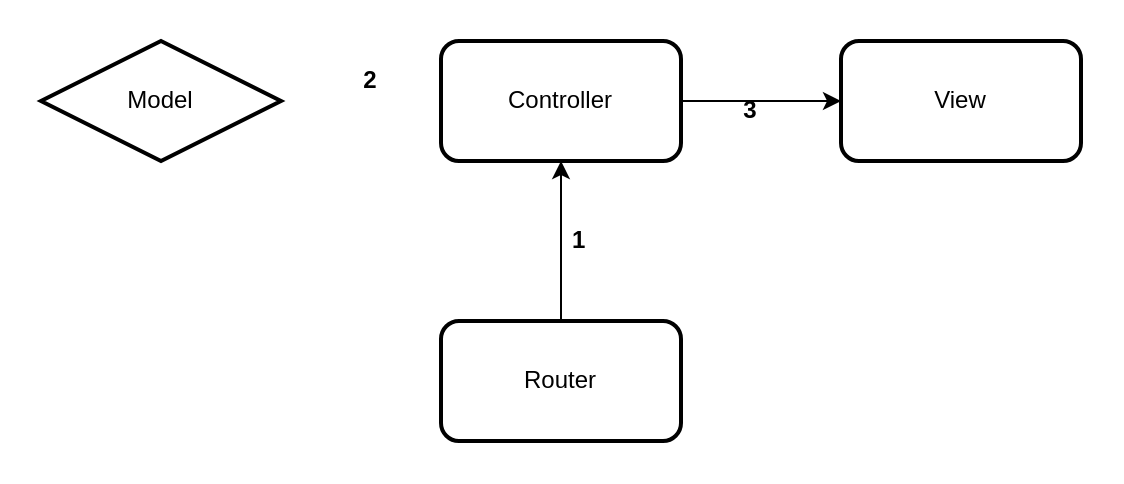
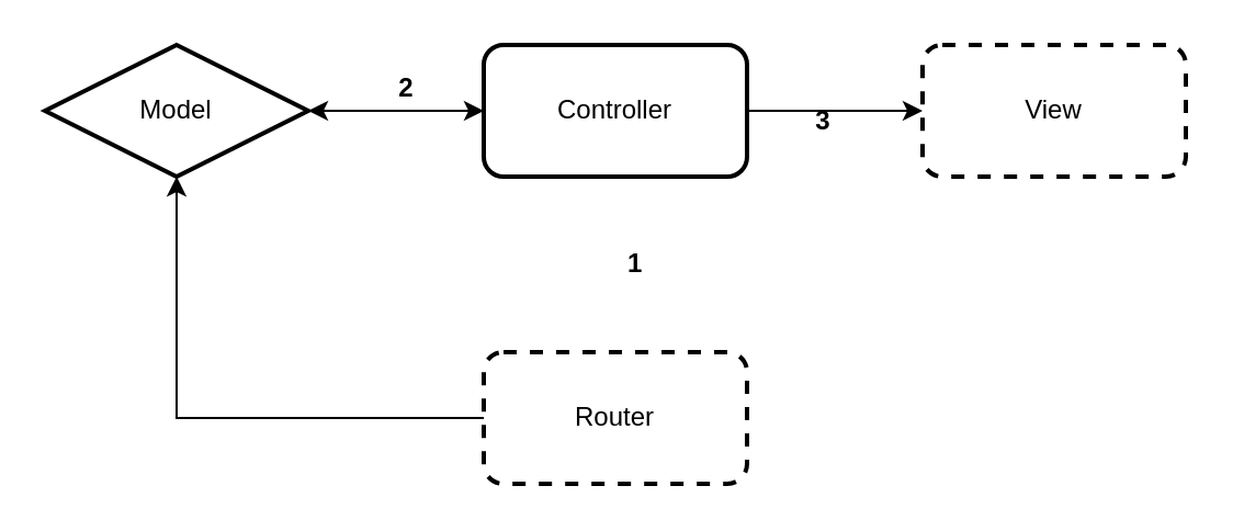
+ <mxCell id="4" value="" style="edgeStyle=orthogonalEdgeStyle;rounded=0;orthogonalLoop=1;jettySize=auto;html=1;startArrow=classic;startFill=1;" edge="1" parent="1" source="6" target="7"><mxGeometry relative="1" as="geometry" /></mxCell>
- <mxCell id="8" value="View" style="whiteSpace=wrap;html=1;rounded=1;strokeWidth=2;" vertex="1" parent="1"><mxGeometry x="420" y="20" width="120" height="60" as="geometry" /></mxCell>
+ <mxCell id="8" value="View" style="whiteSpace=wrap;html=1;rounded=1;strokeWidth=2;dashed=1;" vertex="1" parent="1"><mxGeometry x="420" y="20" width="120" height="60" as="geometry" /></mxCell>
- <mxCell id="2" value="" style="edgeStyle=orthogonalEdgeStyle;rounded=0;orthogonalLoop=1;jettySize=auto;html=1;" edge="1" parent="1" source="3" target="6"><mxGeometry relative="1" as="geometry" /></mxCell>
+ <mxCell id="2" value="" style="edgeStyle=orthogonalEdgeStyle;rounded=0;orthogonalLoop=1;jettySize=auto;html=1;" edge="1" parent="1" source="3" target="7"><mxGeometry relative="1" as="geometry" /></mxCell>
- <mxCell id="3" value="Router" style="rounded=1;whiteSpace=wrap;html=1;strokeWidth=2;" vertex="1" parent="1"><mxGeometry x="220" y="160" width="120" height="60" as="geometry" /></mxCell>
+ <mxCell id="3" value="Router" style="rounded=1;whiteSpace=wrap;html=1;strokeWidth=2;dashed=1;" vertex="1" parent="1"><mxGeometry x="220" y="160" width="120" height="60" as="geometry" /></mxCell>
